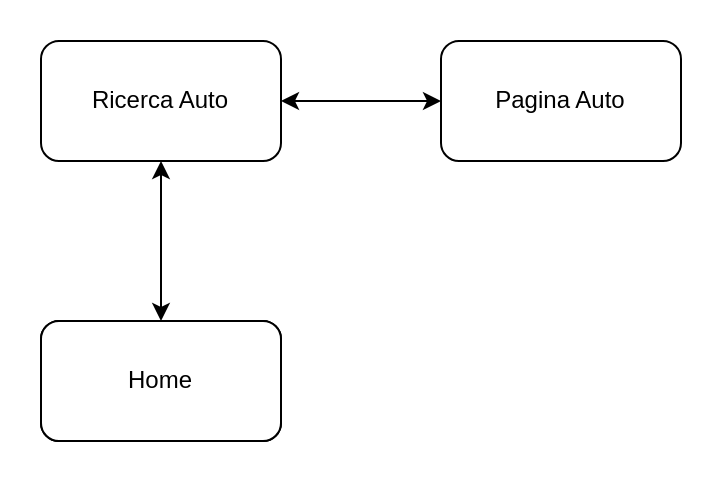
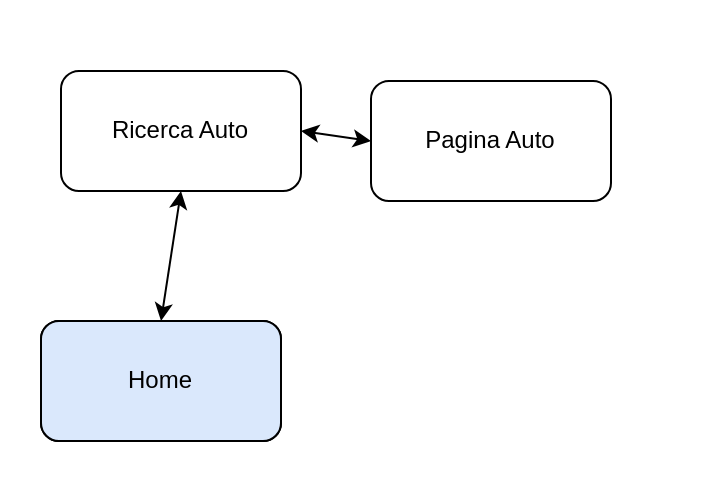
- <mxCell id="4" value="Ricerca Auto" style="whiteSpace=wrap;html=1;rounded=1;" parent="1" vertex="1"><mxGeometry x="20" y="20" width="120" height="60" as="geometry" /></mxCell>
+ <mxCell id="4" value="Ricerca Auto" style="whiteSpace=wrap;html=1;rounded=1;" parent="1" vertex="1"><mxGeometry x="30" y="35" width="120" height="60" as="geometry" /></mxCell>
- <mxCell id="5" value="Pagina Auto" style="whiteSpace=wrap;html=1;rounded=1;" parent="1" vertex="1"><mxGeometry x="220" y="20" width="120" height="60" as="geometry" /></mxCell>
+ <mxCell id="5" value="Pagina Auto" style="whiteSpace=wrap;html=1;rounded=1;" parent="1" vertex="1"><mxGeometry x="185" y="40" width="120" height="60" as="geometry" /></mxCell>
- <mxCell id="3" value="Home" style="rounded=1;whiteSpace=wrap;html=1;" parent="1" vertex="1"><mxGeometry x="20" y="160" width="120" height="60" as="geometry" /></mxCell>
+ <mxCell id="3" value="Home" style="rounded=1;whiteSpace=wrap;html=1;fillColor=#dae8fc;" parent="1" vertex="1"><mxGeometry x="20" y="160" width="120" height="60" as="geometry" /></mxCell>
